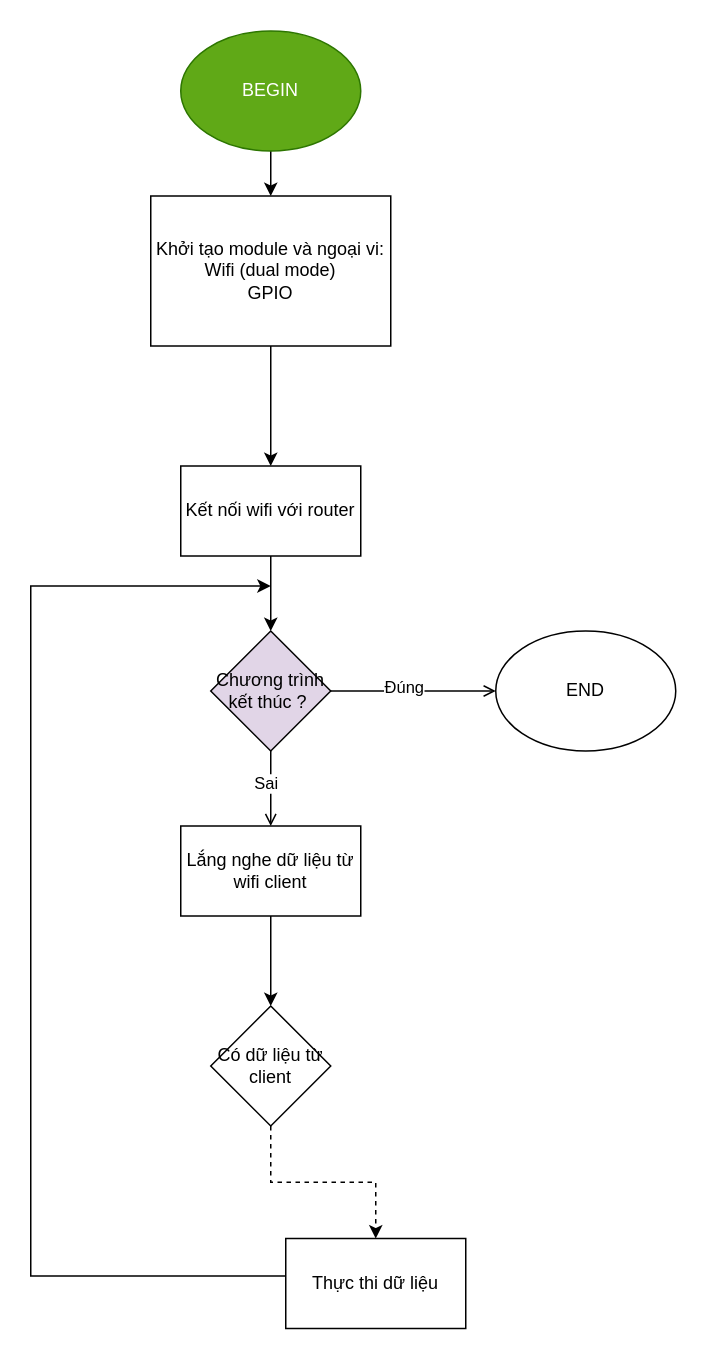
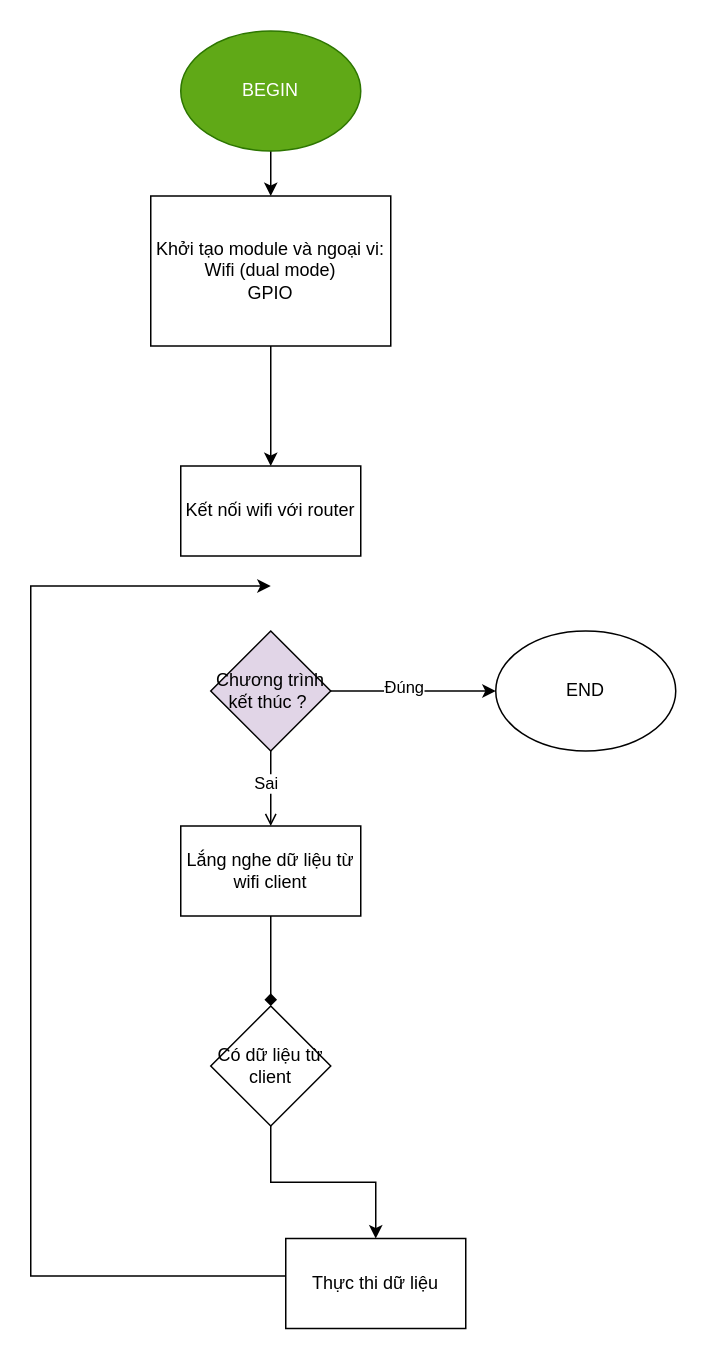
- <mxCell id="6" style="edgeStyle=orthogonalEdgeStyle;rounded=0;orthogonalLoop=1;jettySize=auto;html=1;exitX=0.5;exitY=1;exitDx=0;exitDy=0;entryX=0.5;entryY=0;entryDx=0;entryDy=0;" edge="1" parent="1" source="7" target="12"><mxGeometry relative="1" as="geometry" /></mxCell>
- <mxCell id="10" style="edgeStyle=orthogonalEdgeStyle;rounded=0;orthogonalLoop=1;jettySize=auto;html=1;exitX=1;exitY=0.5;exitDx=0;exitDy=0;entryX=0;entryY=0.5;entryDx=0;entryDy=0;endArrow=open;" edge="1" parent="1" source="12" target="13"><mxGeometry relative="1" as="geometry" /></mxCell>
+ <mxCell id="10" style="edgeStyle=orthogonalEdgeStyle;rounded=0;orthogonalLoop=1;jettySize=auto;html=1;exitX=1;exitY=0.5;exitDx=0;exitDy=0;entryX=0;entryY=0.5;entryDx=0;entryDy=0;" edge="1" parent="1" source="12" target="13"><mxGeometry relative="1" as="geometry" /></mxCell>
- <mxCell id="14" style="edgeStyle=orthogonalEdgeStyle;rounded=0;orthogonalLoop=1;jettySize=auto;html=1;exitX=0.5;exitY=1;exitDx=0;exitDy=0;entryX=0.5;entryY=0;entryDx=0;entryDy=0;" edge="1" parent="1" source="15" target="17"><mxGeometry relative="1" as="geometry" /></mxCell>
+ <mxCell id="14" style="edgeStyle=orthogonalEdgeStyle;rounded=0;orthogonalLoop=1;jettySize=auto;html=1;exitX=0.5;exitY=1;exitDx=0;exitDy=0;entryX=0.5;entryY=0;entryDx=0;entryDy=0;endArrow=diamond;" edge="1" parent="1" source="15" target="17"><mxGeometry relative="1" as="geometry" /></mxCell>
- <mxCell id="16" style="edgeStyle=orthogonalEdgeStyle;rounded=0;orthogonalLoop=1;jettySize=auto;html=1;exitX=0.5;exitY=1;exitDx=0;exitDy=0;entryX=0.5;entryY=0;entryDx=0;entryDy=0;dashed=1;" edge="1" parent="1" source="17" target="19"><mxGeometry relative="1" as="geometry" /></mxCell>
+ <mxCell id="16" style="edgeStyle=orthogonalEdgeStyle;rounded=0;orthogonalLoop=1;jettySize=auto;html=1;exitX=0.5;exitY=1;exitDx=0;exitDy=0;entryX=0.5;entryY=0;entryDx=0;entryDy=0;" edge="1" parent="1" source="17" target="19"><mxGeometry relative="1" as="geometry" /></mxCell>
